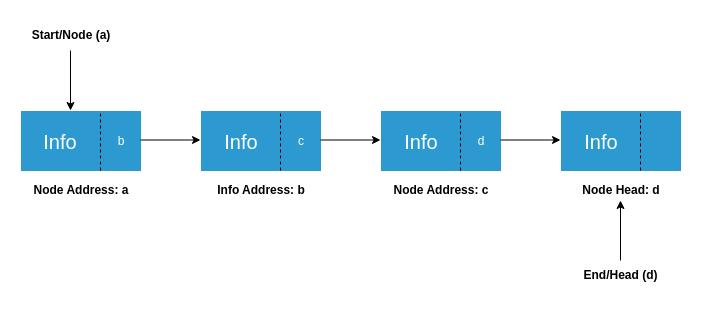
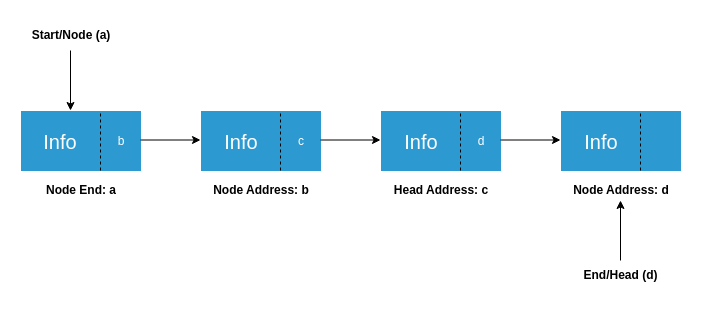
- <mxCell id="16" value="Node Address: a" style="text;html=1;strokeColor=none;fillColor=none;align=center;verticalAlign=middle;whiteSpace=wrap;rounded=0;fontStyle=1" parent="1" vertex="1"><mxGeometry x="26" y="180" width="110" height="20" as="geometry" /></mxCell>
+ <mxCell id="16" value="Node End: a" style="text;html=1;strokeColor=none;fillColor=none;align=center;verticalAlign=middle;whiteSpace=wrap;rounded=0;fontStyle=1" parent="1" vertex="1"><mxGeometry x="26" y="180" width="110" height="20" as="geometry" /></mxCell>
- <mxCell id="17" value="Info Address: b" style="text;html=1;strokeColor=none;fillColor=none;align=center;verticalAlign=middle;whiteSpace=wrap;rounded=0;fontStyle=1" parent="1" vertex="1"><mxGeometry x="206" y="180" width="110" height="20" as="geometry" /></mxCell>
+ <mxCell id="17" value="Node Address: b" style="text;html=1;strokeColor=none;fillColor=none;align=center;verticalAlign=middle;whiteSpace=wrap;rounded=0;fontStyle=1" parent="1" vertex="1"><mxGeometry x="206" y="180" width="110" height="20" as="geometry" /></mxCell>
- <mxCell id="18" value="Node Address: c" style="text;html=1;strokeColor=none;fillColor=none;align=center;verticalAlign=middle;whiteSpace=wrap;rounded=0;fontStyle=1" parent="1" vertex="1"><mxGeometry x="386" y="180" width="110" height="20" as="geometry" /></mxCell>
+ <mxCell id="18" value="Head Address: c" style="text;html=1;strokeColor=none;fillColor=none;align=center;verticalAlign=middle;whiteSpace=wrap;rounded=0;fontStyle=1" parent="1" vertex="1"><mxGeometry x="386" y="180" width="110" height="20" as="geometry" /></mxCell>
- <mxCell id="19" value="Node Head: d" style="text;html=1;strokeColor=none;fillColor=none;align=center;verticalAlign=middle;whiteSpace=wrap;rounded=0;fontStyle=1" parent="1" vertex="1"><mxGeometry x="566" y="180" width="110" height="20" as="geometry" /></mxCell>
+ <mxCell id="19" value="Node Address: d" style="text;html=1;strokeColor=none;fillColor=none;align=center;verticalAlign=middle;whiteSpace=wrap;rounded=0;fontStyle=1" parent="1" vertex="1"><mxGeometry x="566" y="180" width="110" height="20" as="geometry" /></mxCell>
